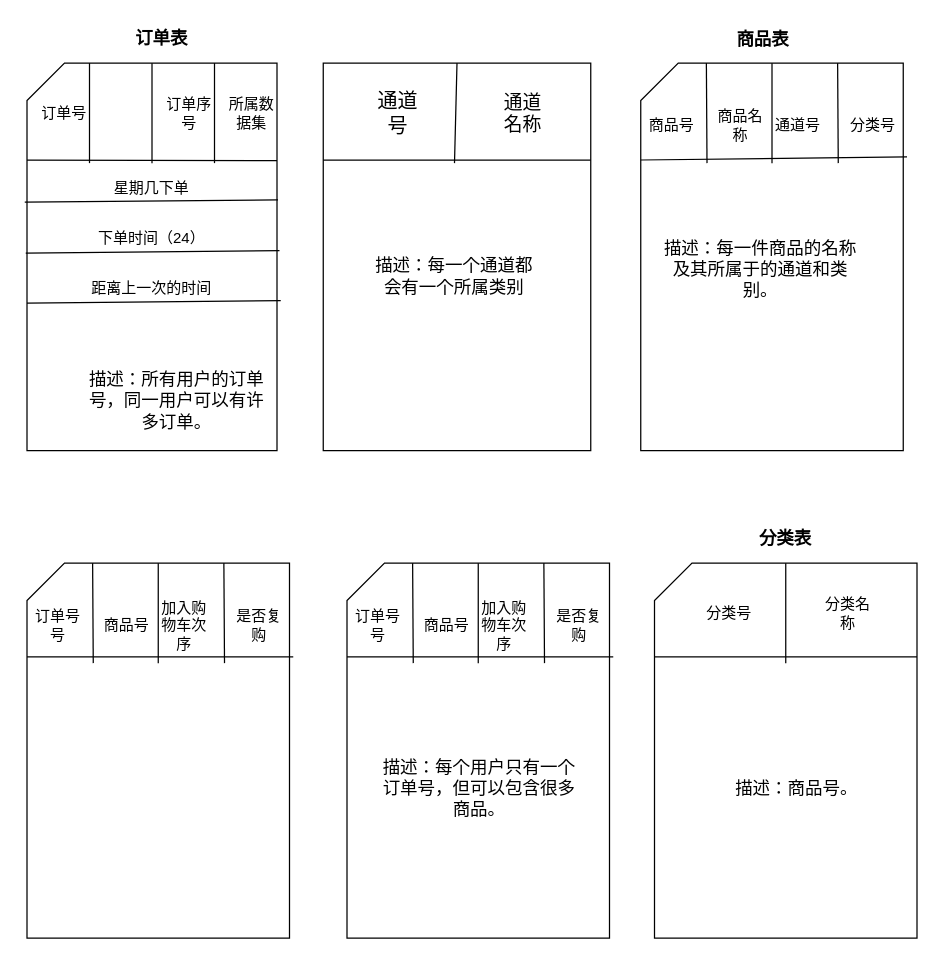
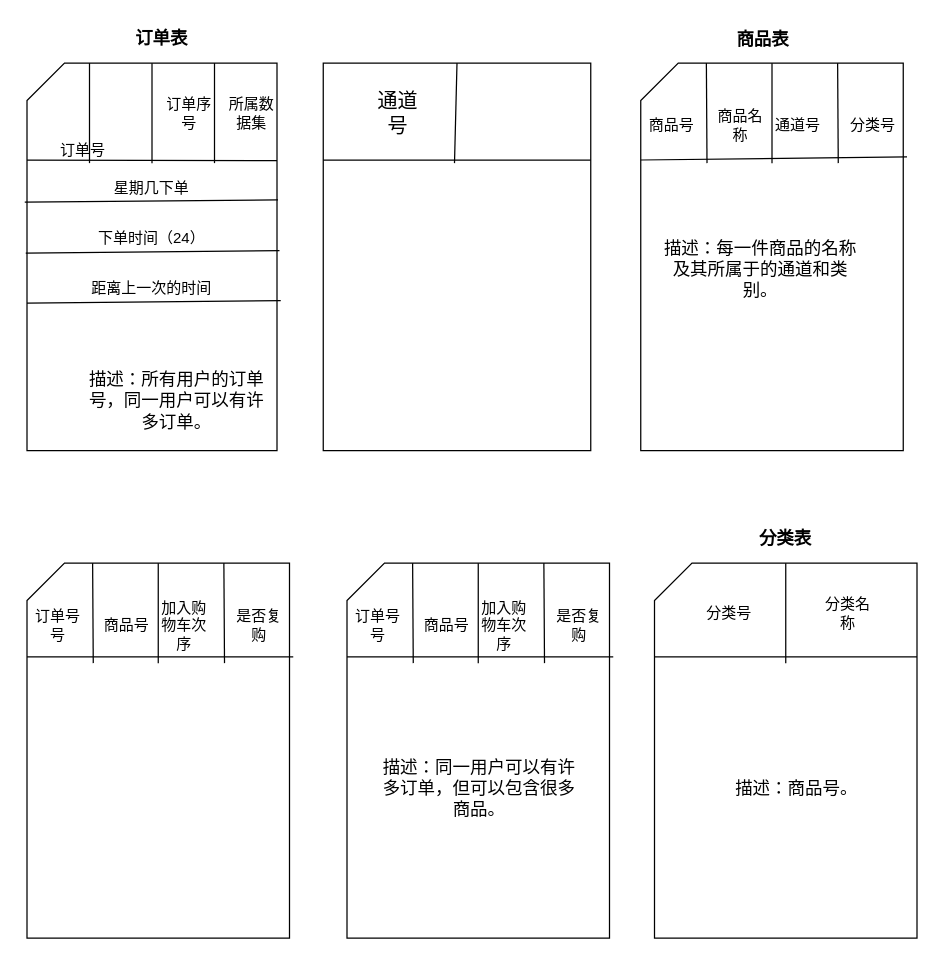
- <mxCell id="7" value="订单号" style="text;html=1;strokeColor=none;fillColor=none;align=center;verticalAlign=middle;whiteSpace=wrap;rounded=0;" parent="1" vertex="1"><mxGeometry x="31" y="80" width="40" height="20" as="geometry" /></mxCell>
+ <mxCell id="7" value="订单号" style="text;html=1;strokeColor=none;fillColor=none;align=center;verticalAlign=middle;whiteSpace=wrap;rounded=0;" parent="1" vertex="1"><mxGeometry x="46" y="110" width="40" height="20" as="geometry" /></mxCell>
- <mxCell id="22" value="&lt;font style=&quot;font-size: 15px&quot;&gt;通道名称&lt;/font&gt;" style="text;html=1;strokeColor=none;fillColor=none;align=center;verticalAlign=middle;whiteSpace=wrap;rounded=0;" parent="1" vertex="1"><mxGeometry x="398" y="80" width="40" height="20" as="geometry" /></mxCell>
- <mxCell id="23" value="&lt;font style=&quot;font-size: 14px&quot;&gt;描述：每一个通道都会有一个所属类别&lt;/font&gt;" style="text;html=1;strokeColor=none;fillColor=none;align=center;verticalAlign=middle;whiteSpace=wrap;rounded=0;" parent="1" vertex="1"><mxGeometry x="293" y="210" width="140" height="20" as="geometry" /></mxCell>
- <mxCell id="49" value="&lt;font style=&quot;font-size: 14px&quot;&gt;描述：每个用户只有一个订单号，但可以包含很多商品。&lt;/font&gt;" style="text;html=1;strokeColor=none;fillColor=none;align=center;verticalAlign=middle;whiteSpace=wrap;rounded=0;" parent="1" vertex="1"><mxGeometry x="303" y="590" width="160" height="80" as="geometry" /></mxCell>
+ <mxCell id="49" value="&lt;font style=&quot;font-size: 14px&quot;&gt;描述：同一用户可以有许多订单，但可以包含很多商品。&lt;/font&gt;" style="text;html=1;strokeColor=none;fillColor=none;align=center;verticalAlign=middle;whiteSpace=wrap;rounded=0;" parent="1" vertex="1"><mxGeometry x="303" y="590" width="160" height="80" as="geometry" /></mxCell>
